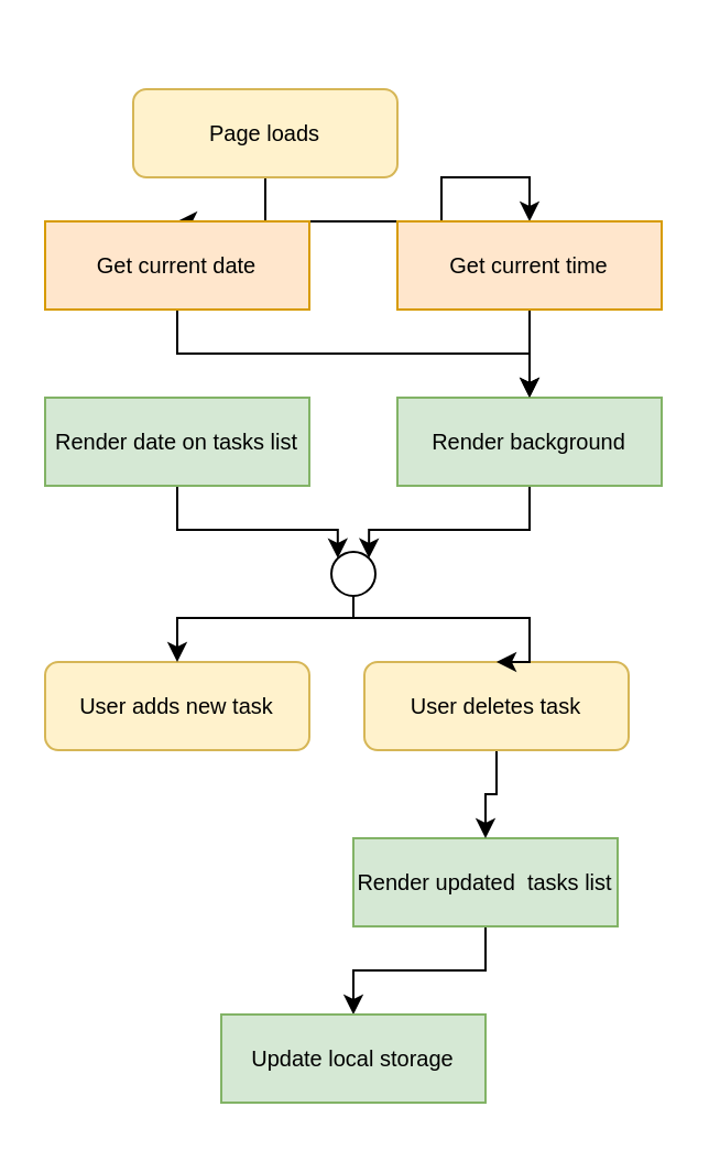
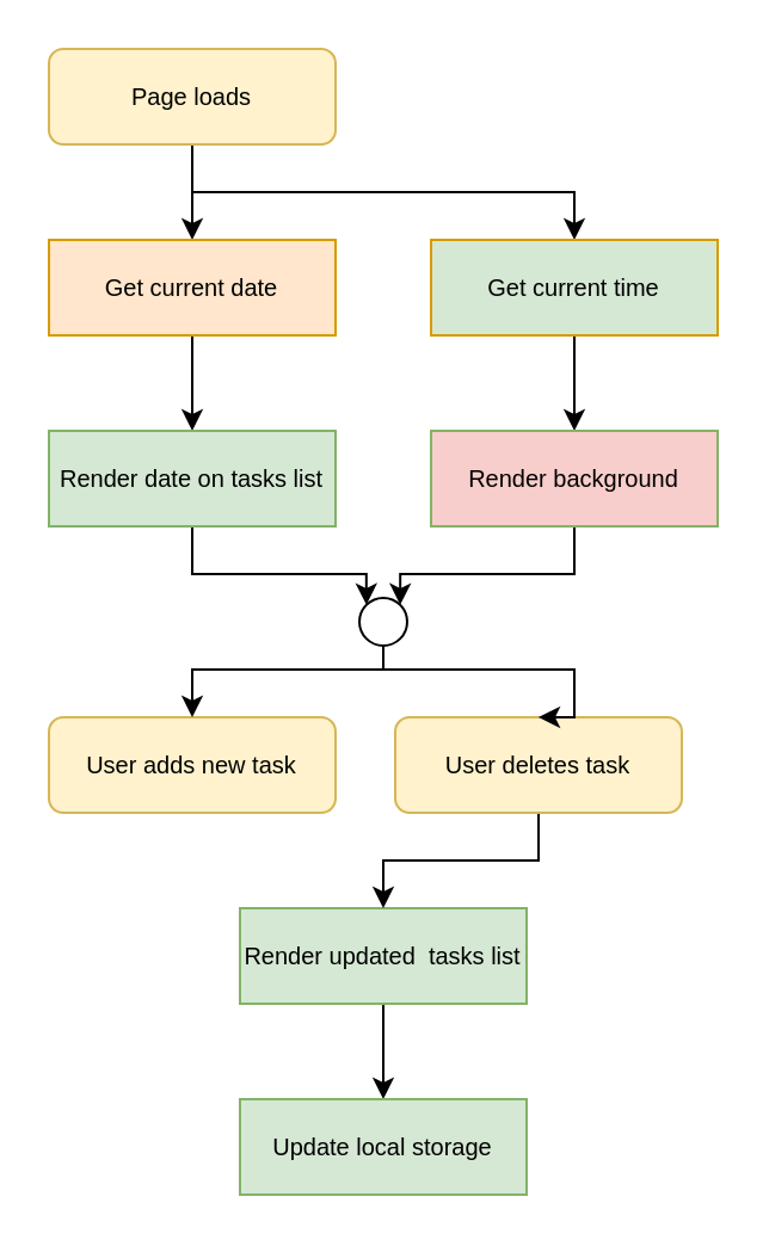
- <mxCell id="4" value="Page loads" style="rounded=1;whiteSpace=wrap;html=1;fontSize=10;glass=0;strokeWidth=1;shadow=0;fillColor=#fff2cc;strokeColor=#d6b656;" parent="1" vertex="1"><mxGeometry x="60" y="40" width="120" height="40" as="geometry" /></mxCell>
+ <mxCell id="4" value="Page loads" style="rounded=1;whiteSpace=wrap;html=1;fontSize=10;glass=0;strokeWidth=1;shadow=0;fillColor=#fff2cc;strokeColor=#d6b656;" parent="1" vertex="1"><mxGeometry x="20" y="20" width="120" height="40" as="geometry" /></mxCell>
- <mxCell id="11" value="Get current time" style="rounded=0;whiteSpace=wrap;html=1;fillColor=#ffe6cc;strokeColor=#d79b00;fontSize=10;" vertex="1" parent="1"><mxGeometry x="180" y="100" width="120" height="40" as="geometry" /></mxCell>
+ <mxCell id="11" value="Get current time" style="rounded=0;whiteSpace=wrap;html=1;fillColor=#d5e8d4;strokeColor=#d79b00;fontSize=10;" vertex="1" parent="1"><mxGeometry x="180" y="100" width="120" height="40" as="geometry" /></mxCell>
- <mxCell id="14" style="edgeStyle=orthogonalEdgeStyle;rounded=0;orthogonalLoop=1;jettySize=auto;html=1;exitX=0.5;exitY=1;exitDx=0;exitDy=0;" edge="1" parent="1" source="15" target="13"><mxGeometry relative="1" as="geometry" /></mxCell>
+ <mxCell id="14" style="edgeStyle=orthogonalEdgeStyle;rounded=0;orthogonalLoop=1;jettySize=auto;html=1;exitX=0.5;exitY=1;exitDx=0;exitDy=0;entryX=0.5;entryY=0;entryDx=0;entryDy=0;" edge="1" parent="1" source="15" target="17"><mxGeometry relative="1" as="geometry" /></mxCell>
- <mxCell id="13" value="Render background" style="rounded=0;whiteSpace=wrap;html=1;fillColor=#d5e8d4;strokeColor=#82b366;fontSize=10;" vertex="1" parent="1"><mxGeometry x="180" y="180" width="120" height="40" as="geometry" /></mxCell>
+ <mxCell id="13" value="Render background" style="rounded=0;whiteSpace=wrap;html=1;fillColor=#f8cecc;strokeColor=#82b366;fontSize=10;" vertex="1" parent="1"><mxGeometry x="180" y="180" width="120" height="40" as="geometry" /></mxCell>
- <mxCell id="7" value="Render updated&amp;nbsp; tasks list" style="rounded=0;whiteSpace=wrap;html=1;fillColor=#d5e8d4;strokeColor=#82b366;fontSize=10;" vertex="1" parent="1"><mxGeometry x="160" y="380" width="120" height="40" as="geometry" /></mxCell>
+ <mxCell id="7" value="Render updated&amp;nbsp; tasks list" style="rounded=0;whiteSpace=wrap;html=1;fillColor=#d5e8d4;strokeColor=#82b366;fontSize=10;" vertex="1" parent="1"><mxGeometry x="100" y="380" width="120" height="40" as="geometry" /></mxCell>
